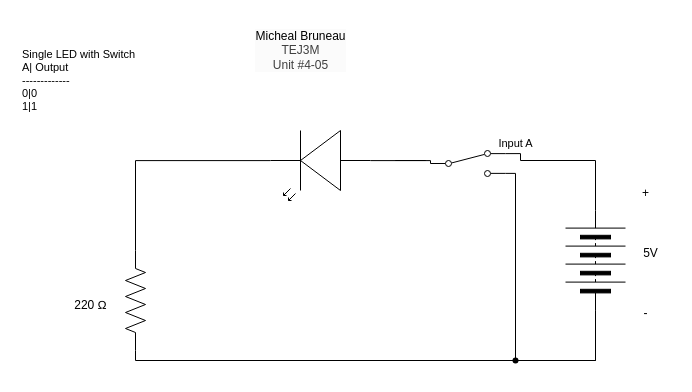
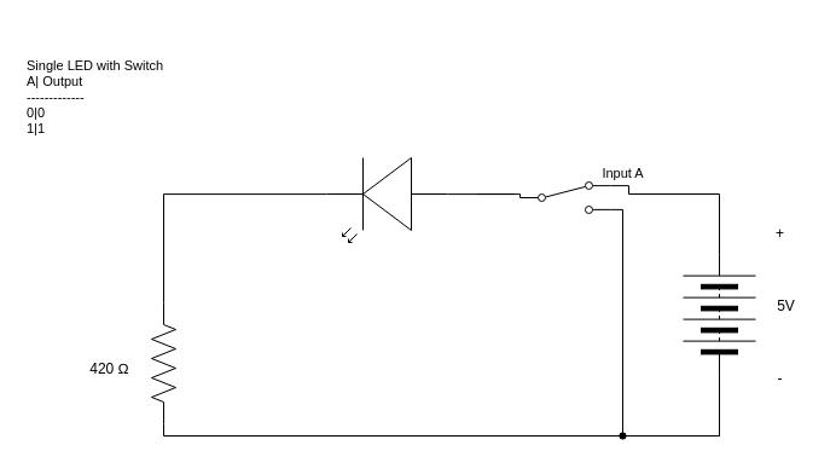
- <mxCell id="16" value="&lt;span style=&quot;color: rgb(0, 0, 0); font-size: 12px; background-color: rgb(251, 251, 251);&quot;&gt;Micheal Bruneau&lt;/span&gt;&lt;div style=&quot;color: rgb(63, 63, 63); scrollbar-color: rgb(226, 226, 226) rgb(251, 251, 251); font-size: 12px; background-color: rgb(251, 251, 251);&quot;&gt;TEJ3M&lt;/div&gt;&lt;div style=&quot;color: rgb(63, 63, 63); scrollbar-color: rgb(226, 226, 226) rgb(251, 251, 251); font-size: 12px; background-color: rgb(251, 251, 251);&quot;&gt;Unit #4-05&lt;/div&gt;" style="text;html=1;align=center;verticalAlign=middle;resizable=0;points=[];autosize=1;strokeColor=none;fillColor=none;fontFamily=Helvetica;fontSize=11;fontColor=default;labelBackgroundColor=default;" parent="1" vertex="1"><mxGeometry x="245" y="20" width="110" height="60" as="geometry" /></mxCell>
- <mxCell id="9" value="220 Ω" style="text;html=1;align=center;verticalAlign=middle;resizable=0;points=[];autosize=1;strokeColor=none;fillColor=none;" parent="1" vertex="1"><mxGeometry x="60" y="290" width="60" height="30" as="geometry" /></mxCell>
+ <mxCell id="9" value="420 Ω" style="text;html=1;align=center;verticalAlign=middle;resizable=0;points=[];autosize=1;strokeColor=none;fillColor=none;" parent="1" vertex="1"><mxGeometry x="60" y="290" width="60" height="30" as="geometry" /></mxCell>
